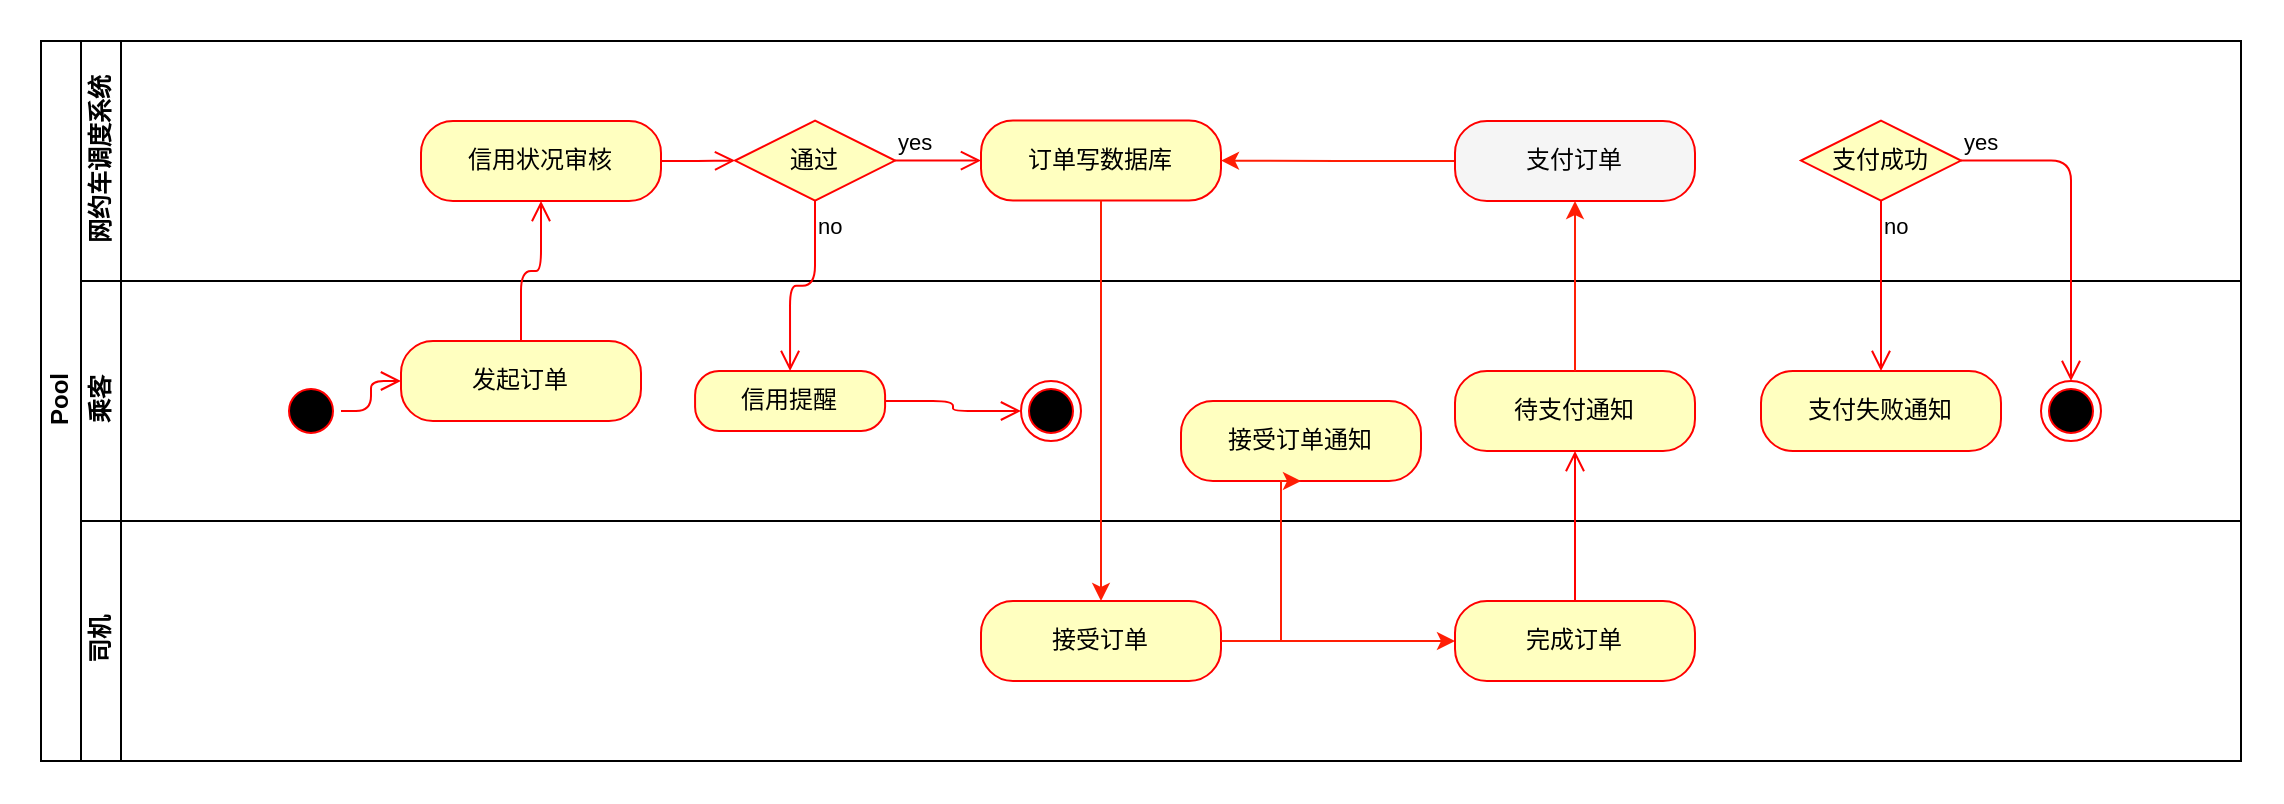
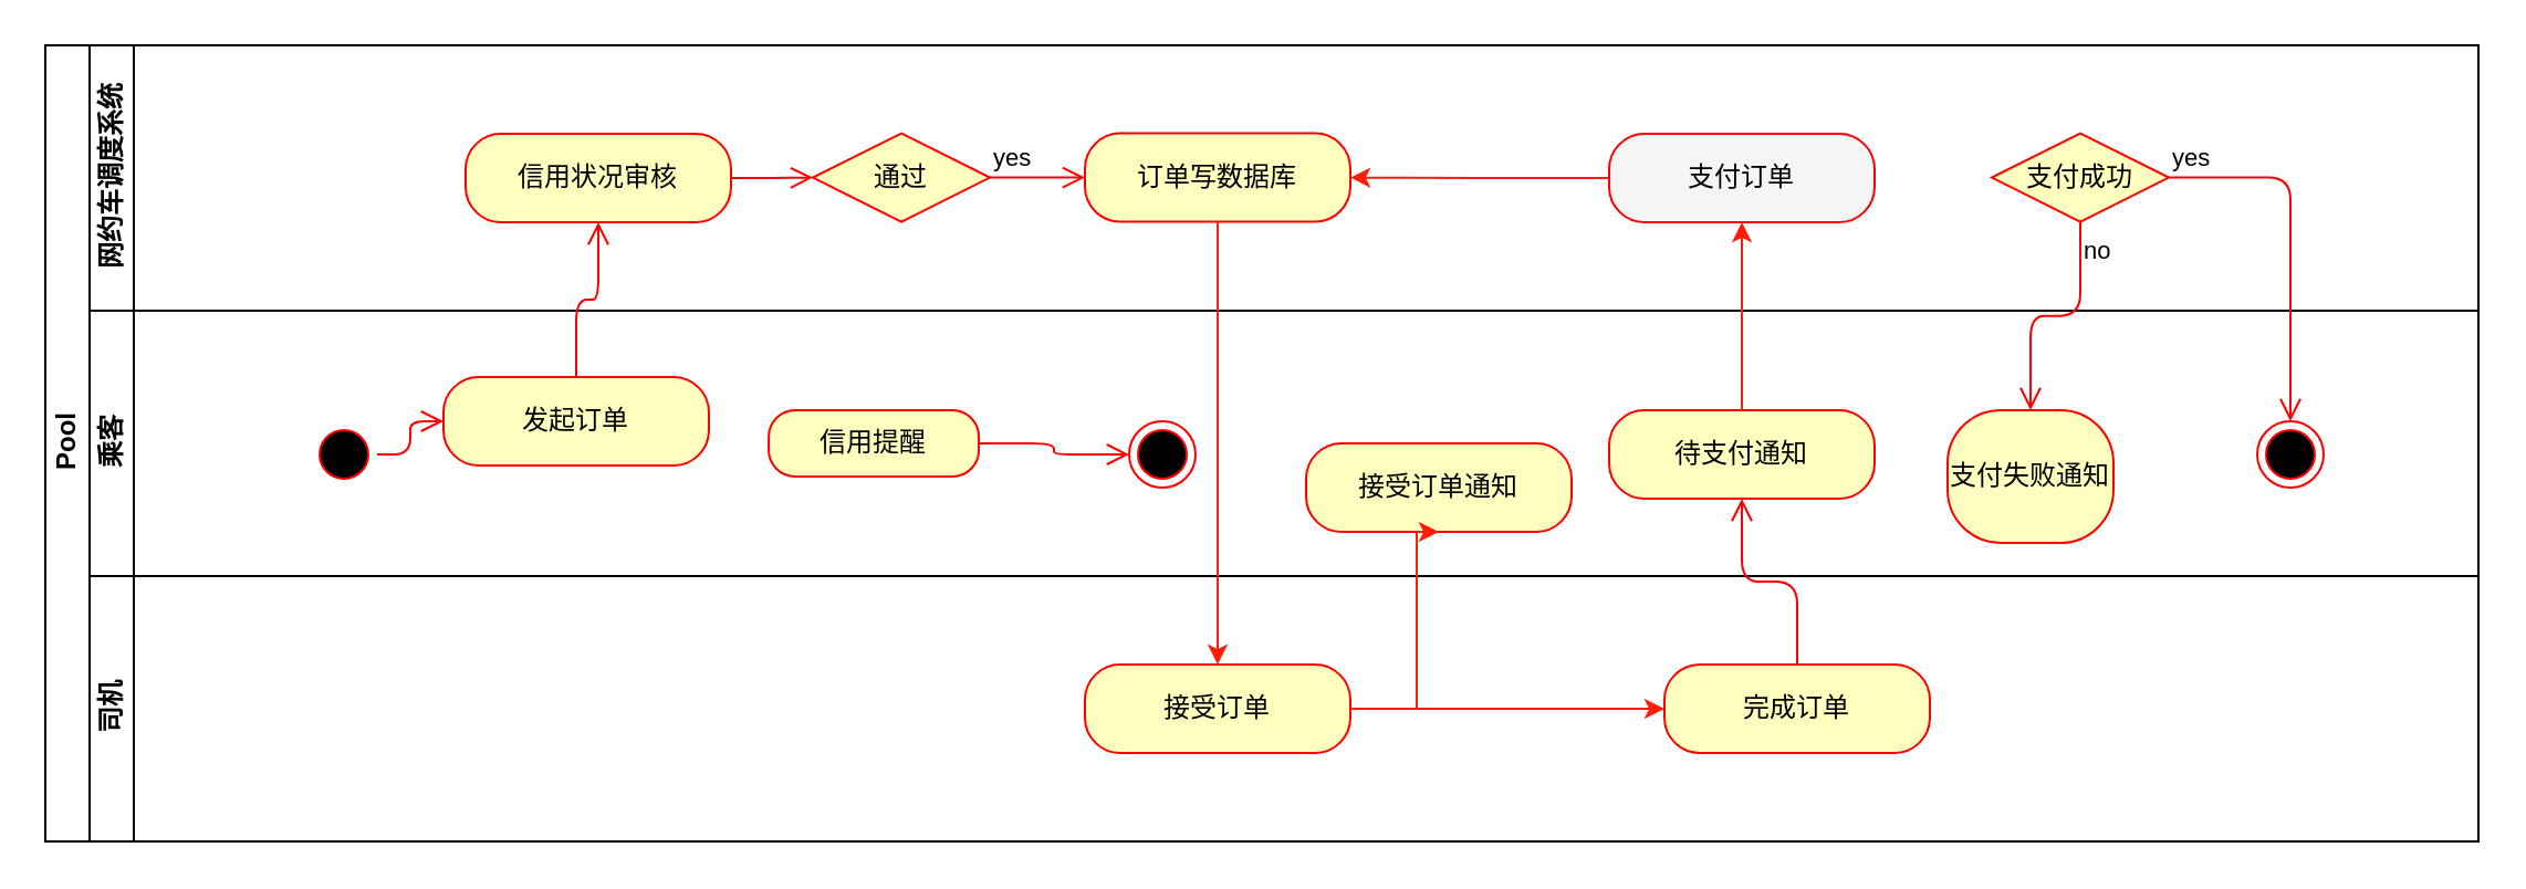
- <mxCell id="29" value="no" style="edgeStyle=orthogonalEdgeStyle;html=1;align=left;verticalAlign=top;endArrow=open;endSize=8;strokeColor=#ff0000;entryX=0.5;entryY=0;entryDx=0;entryDy=0;" edge="1" source="6" parent="2" target="16"><mxGeometry x="-1" relative="1" as="geometry"><mxPoint x="387" y="160" as="targetPoint" /></mxGeometry></mxCell>
- <mxCell id="22" value="支付失败通知" style="rounded=1;whiteSpace=wrap;html=1;arcSize=40;fontColor=#000000;fillColor=#ffffc0;strokeColor=#ff0000;" vertex="1" parent="12"><mxGeometry x="840" y="45" width="120" height="40" as="geometry" /></mxCell>
+ <mxCell id="22" value="支付失败通知" style="rounded=1;whiteSpace=wrap;html=1;arcSize=40;fontColor=#000000;fillColor=#ffffc0;strokeColor=#ff0000;" vertex="1" parent="12"><mxGeometry x="840" y="45" width="75" height="60" as="geometry" /></mxCell>
- <mxCell id="26" value="完成订单" style="rounded=1;whiteSpace=wrap;html=1;arcSize=40;fontColor=#000000;fillColor=#ffffc0;strokeColor=#ff0000;" vertex="1" parent="23"><mxGeometry x="687" y="40" width="120" height="40" as="geometry" /></mxCell>
+ <mxCell id="26" value="完成订单" style="rounded=1;whiteSpace=wrap;html=1;arcSize=40;fontColor=#000000;fillColor=#ffffc0;strokeColor=#ff0000;" vertex="1" parent="23"><mxGeometry x="712" y="40" width="120" height="40" as="geometry" /></mxCell>
